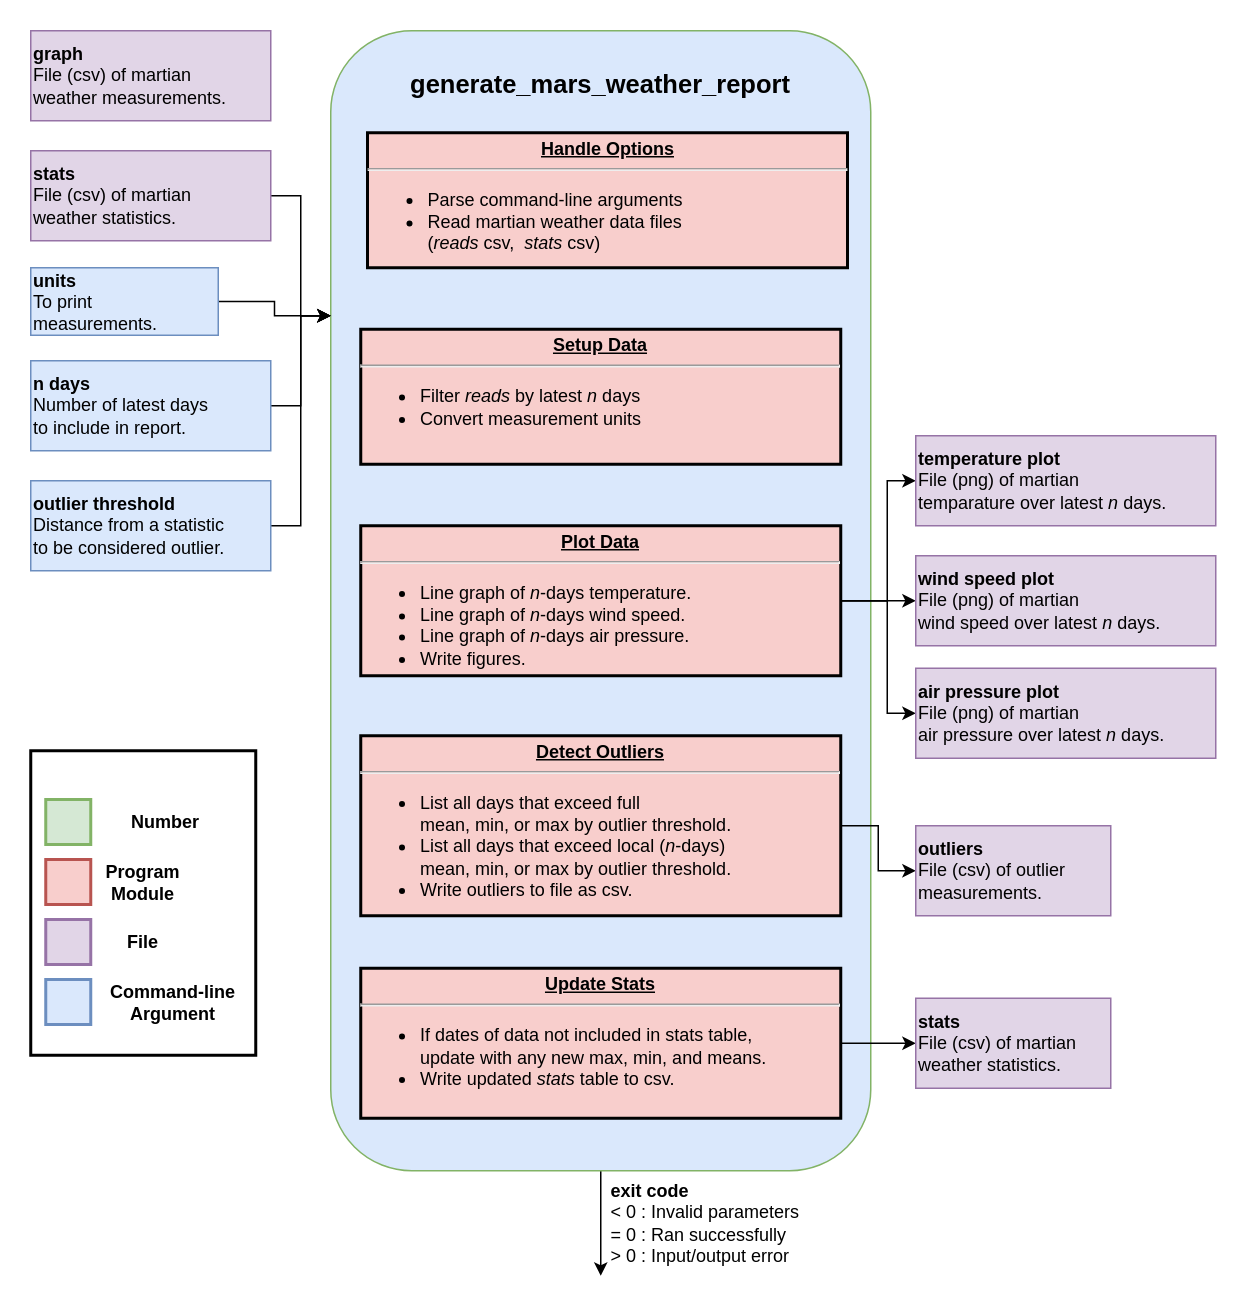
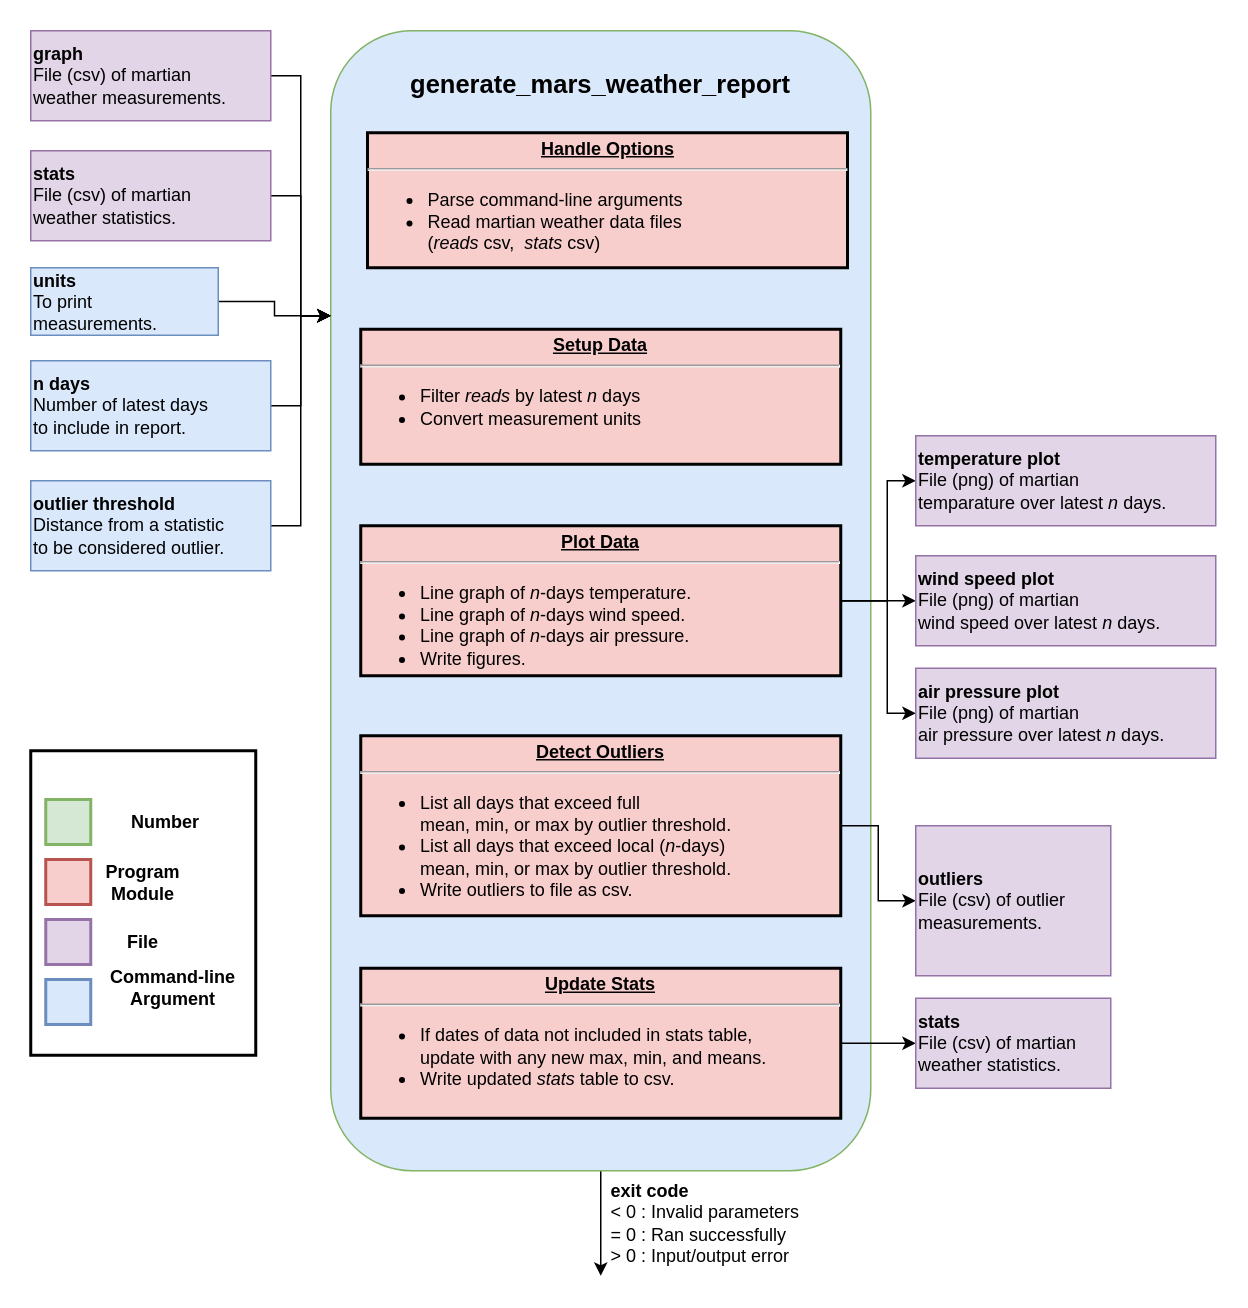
+ <mxCell id="15" style="edgeStyle=orthogonalEdgeStyle;rounded=0;orthogonalLoop=1;jettySize=auto;html=1;exitX=1;exitY=0.5;exitDx=0;exitDy=0;entryX=0;entryY=0.25;entryDx=0;entryDy=0;" edge="1" parent="1" source="16" target="4"><mxGeometry relative="1" as="geometry" /></mxCell>
- <mxCell id="30" value="&lt;b&gt;outliers&lt;/b&gt;&lt;div&gt;File (csv) of outlier measurements.&lt;br&gt;&lt;/div&gt;" style="rounded=0;whiteSpace=wrap;html=1;align=left;fillColor=#e1d5e7;strokeColor=#9673a6;" vertex="1" parent="1"><mxGeometry x="610" y="550" width="130" height="60" as="geometry" /></mxCell>
+ <mxCell id="30" value="&lt;b&gt;outliers&lt;/b&gt;&lt;div&gt;File (csv) of outlier measurements.&lt;br&gt;&lt;/div&gt;" style="rounded=0;whiteSpace=wrap;html=1;align=left;fillColor=#e1d5e7;strokeColor=#9673a6;" vertex="1" parent="1"><mxGeometry x="610" y="550" width="130" height="100" as="geometry" /></mxCell>
- <mxCell id="38" value="&lt;b&gt;Command-line Argument&lt;/b&gt;" style="text;html=1;strokeColor=none;fillColor=none;align=center;verticalAlign=middle;whiteSpace=wrap;rounded=0;" vertex="1" parent="1"><mxGeometry x="70" y="657.5" width="90" height="20" as="geometry" /></mxCell>
+ <mxCell id="38" value="&lt;b&gt;Command-line Argument&lt;/b&gt;" style="text;html=1;strokeColor=none;fillColor=none;align=center;verticalAlign=middle;whiteSpace=wrap;rounded=0;" vertex="1" parent="1"><mxGeometry x="70" y="647.5" width="90" height="20" as="geometry" /></mxCell>
